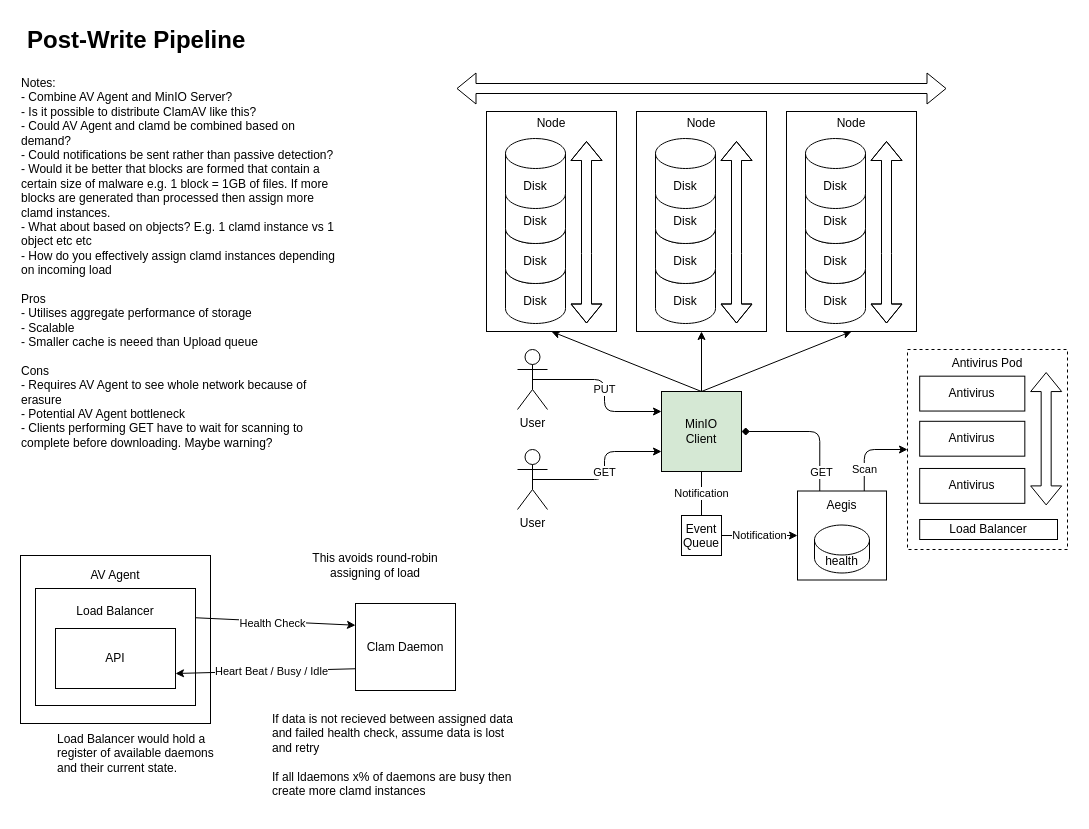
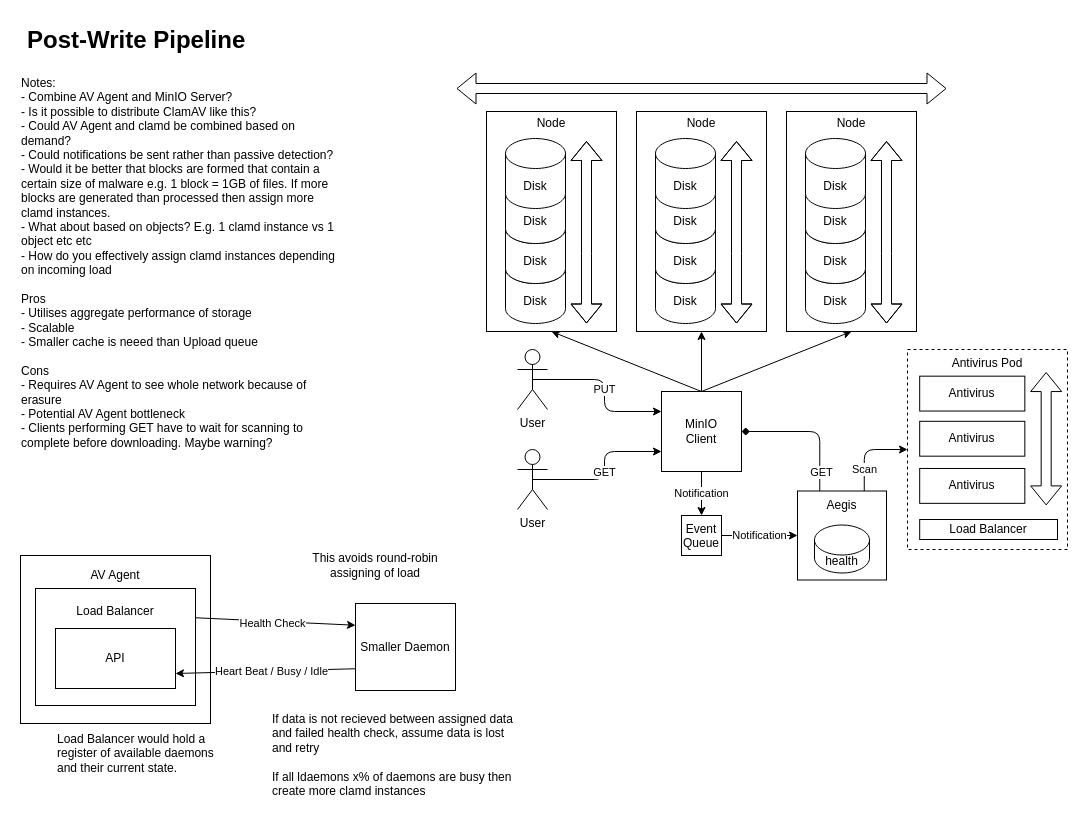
- <mxCell id="7" value="MinIO&lt;br&gt;Client" style="whiteSpace=wrap;html=1;aspect=fixed;fillColor=#d5e8d4;" parent="1" vertex="1"><mxGeometry x="661" y="391" width="80" height="80" as="geometry" /></mxCell>
+ <mxCell id="7" value="MinIO&lt;br&gt;Client" style="whiteSpace=wrap;html=1;aspect=fixed;" parent="1" vertex="1"><mxGeometry x="661" y="391" width="80" height="80" as="geometry" /></mxCell>
- <mxCell id="3" value="Notification" style="edgeStyle=none;html=1;exitX=0.5;exitY=1;exitDx=0;exitDy=0;entryX=0.5;entryY=0;entryDx=0;entryDy=0;endArrow=none;" edge="1" parent="1" source="7" target="35"><mxGeometry relative="1" as="geometry" /></mxCell>
+ <mxCell id="3" value="Notification" style="edgeStyle=none;html=1;exitX=0.5;exitY=1;exitDx=0;exitDy=0;entryX=0.5;entryY=0;entryDx=0;entryDy=0;" edge="1" parent="1" source="7" target="35"><mxGeometry relative="1" as="geometry" /></mxCell>
- <mxCell id="16" value="Clam Daemon" style="rounded=0;whiteSpace=wrap;html=1;" parent="1" vertex="1"><mxGeometry x="355" y="603" width="100" height="87" as="geometry" /></mxCell>
+ <mxCell id="16" value="Smaller Daemon" style="rounded=0;whiteSpace=wrap;html=1;" parent="1" vertex="1"><mxGeometry x="355" y="603" width="100" height="87" as="geometry" /></mxCell>
